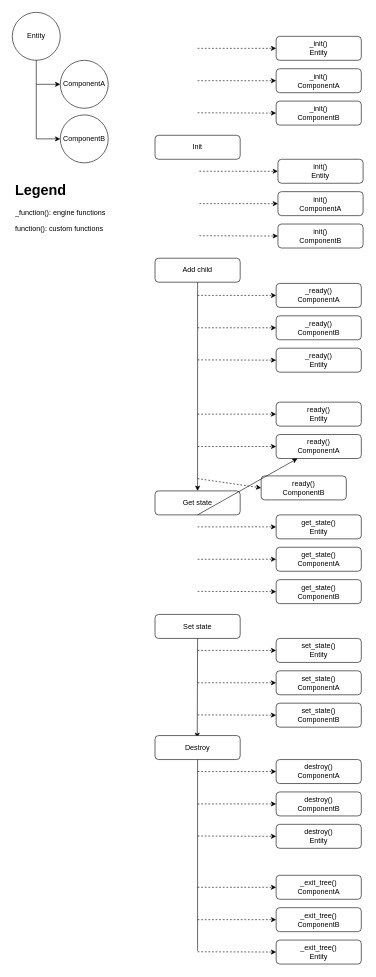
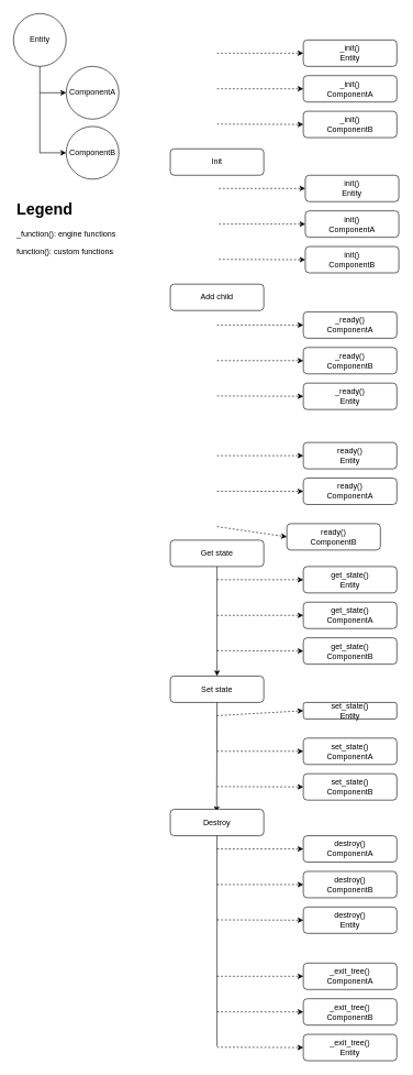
- <mxCell id="10" value="" style="endArrow=classic;html=1;exitX=0.5;exitY=1;exitDx=0;exitDy=0;entryX=0.5;entryY=0;entryDx=0;entryDy=0;" parent="1" source="9" target="11" edge="1"><mxGeometry width="50" height="50" relative="1" as="geometry"><mxPoint x="329" y="470" as="sourcePoint" /><mxPoint x="329" y="616" as="targetPoint" /></mxGeometry></mxCell>
- <mxCell id="42" value="" style="endArrow=classic;html=1;exitX=0.5;exitY=1;exitDx=0;exitDy=0;" parent="1" source="11" target="31" edge="1"><mxGeometry width="50" height="50" relative="1" as="geometry"><mxPoint x="328.41" y="858" as="sourcePoint" /><mxPoint x="328.41" y="1024" as="targetPoint" /></mxGeometry></mxCell>
+ <mxCell id="42" value="" style="endArrow=classic;html=1;exitX=0.5;exitY=1;exitDx=0;exitDy=0;entryX=0.5;entryY=0;entryDx=0;entryDy=0;" parent="1" source="11" target="43" edge="1"><mxGeometry width="50" height="50" relative="1" as="geometry"><mxPoint x="328.41" y="858" as="sourcePoint" /><mxPoint x="328.41" y="1024" as="targetPoint" /></mxGeometry></mxCell>
- <mxCell id="44" value="set_state()&lt;br&gt;Entity" style="rounded=1;whiteSpace=wrap;html=1;" parent="1" vertex="1"><mxGeometry x="460" y="1064" width="142" height="40" as="geometry" /></mxCell>
+ <mxCell id="44" value="set_state()&lt;br&gt;Entity" style="rounded=1;whiteSpace=wrap;html=1;" parent="1" vertex="1"><mxGeometry x="460" y="1064" width="142" height="25" as="geometry" /></mxCell>
